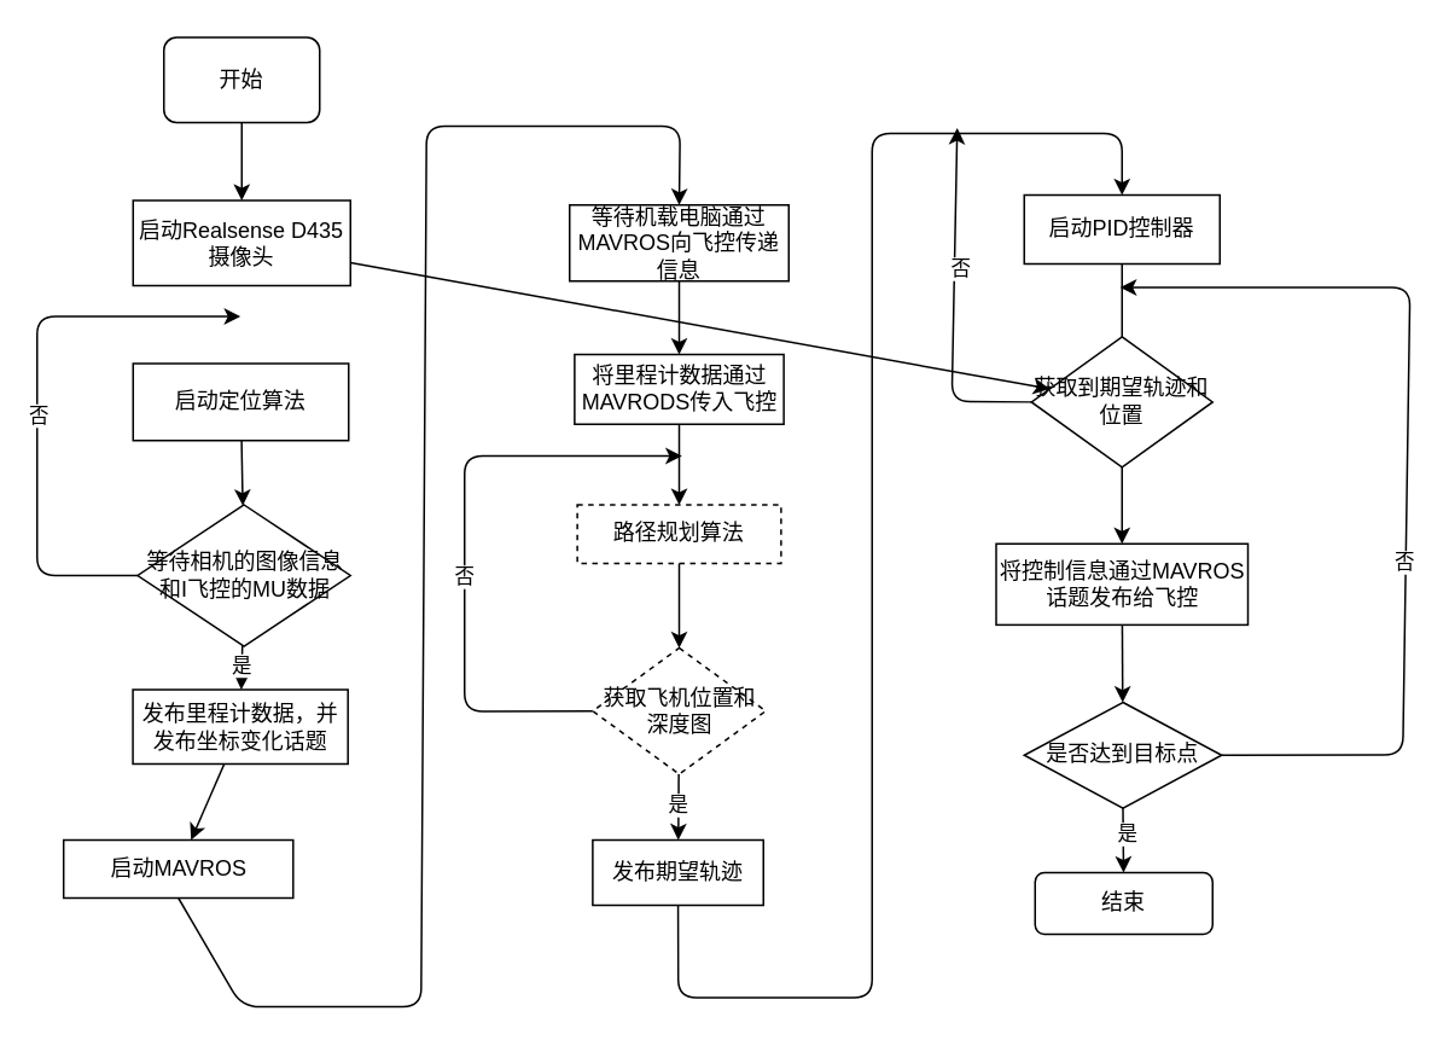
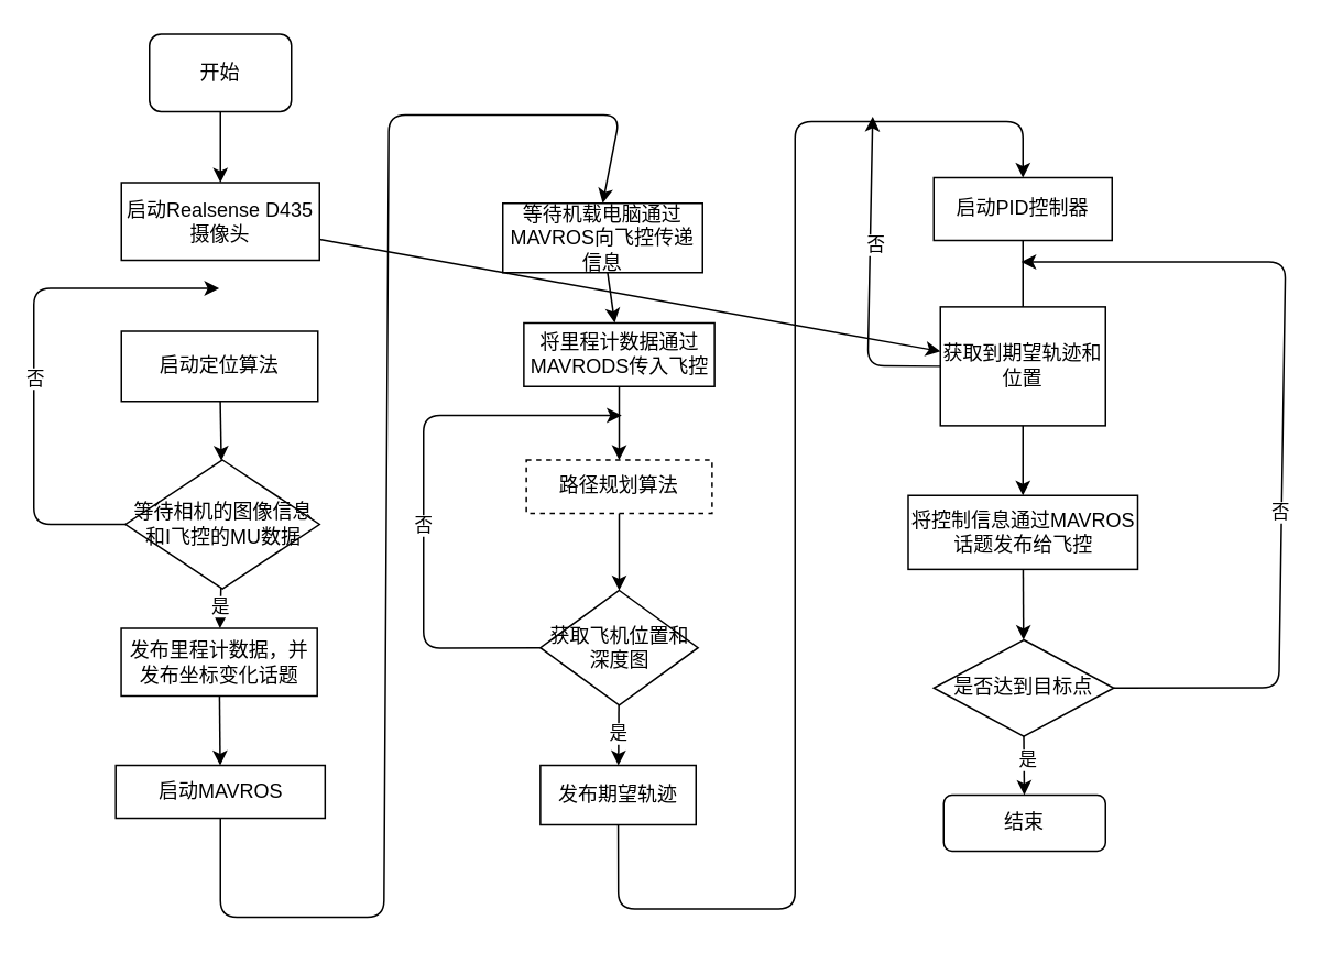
- <mxCell id="17" value="等待机载电脑通过MAVROS向飞控传递信息" style="rounded=0;whiteSpace=wrap;html=1;" parent="1" vertex="1"><mxGeometry x="314" y="112.5" width="121" height="42" as="geometry" /></mxCell>
+ <mxCell id="17" value="等待机载电脑通过MAVROS向飞控传递信息" style="rounded=0;whiteSpace=wrap;html=1;" parent="1" vertex="1"><mxGeometry x="304" y="122.5" width="121" height="42" as="geometry" /></mxCell>
- <mxCell id="33" value="获取到期望轨迹和位置" style="rhombus;whiteSpace=wrap;html=1;rounded=0;" parent="1" vertex="1"><mxGeometry x="569" y="185.25" width="100" height="72" as="geometry" /></mxCell>
+ <mxCell id="33" value="获取到期望轨迹和位置" style="whiteSpace=wrap;html=1;rounded=0;" parent="1" vertex="1"><mxGeometry x="569" y="185.25" width="100" height="72" as="geometry" /></mxCell>
- <mxCell id="25" value="获取飞机位置和深度图" style="rhombus;whiteSpace=wrap;html=1;rounded=0;dashed=1;" parent="1" vertex="1"><mxGeometry x="326.75" y="357" width="95.5" height="69.63" as="geometry" /></mxCell>
+ <mxCell id="25" value="获取飞机位置和深度图" style="rhombus;whiteSpace=wrap;html=1;rounded=0;" parent="1" vertex="1"><mxGeometry x="326.75" y="357" width="95.5" height="69.63" as="geometry" /></mxCell>
- <mxCell id="15" value="启动MAVROS" style="whiteSpace=wrap;html=1;rounded=0;" parent="1" vertex="1"><mxGeometry x="34.63" y="463" width="126.74" height="32" as="geometry" /></mxCell>
+ <mxCell id="15" value="启动MAVROS" style="whiteSpace=wrap;html=1;rounded=0;" parent="1" vertex="1"><mxGeometry x="69.63" y="463" width="126.74" height="32" as="geometry" /></mxCell>
